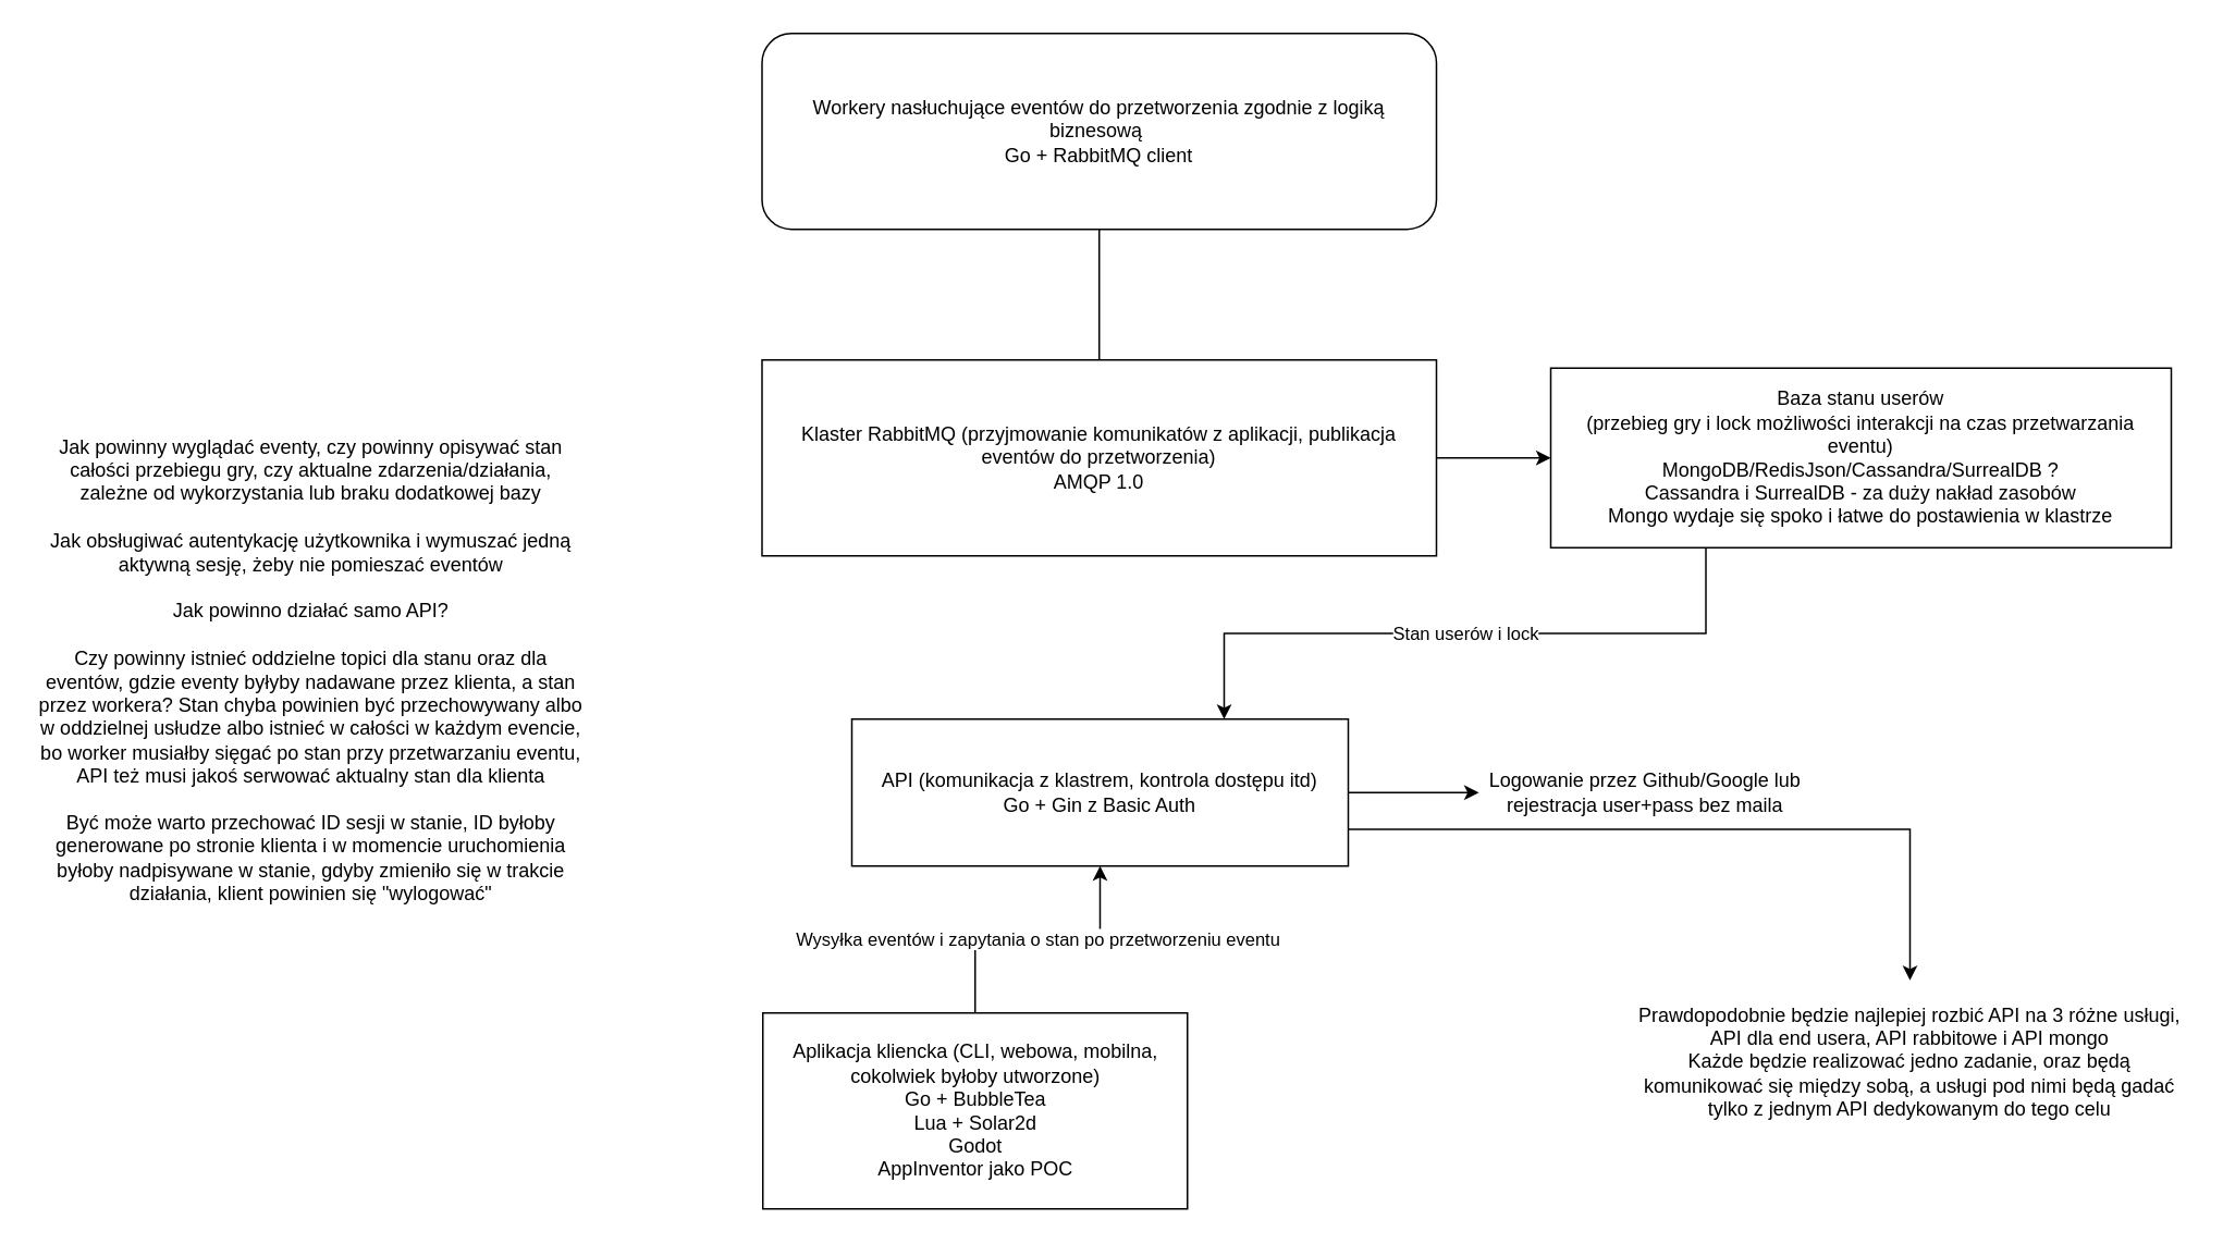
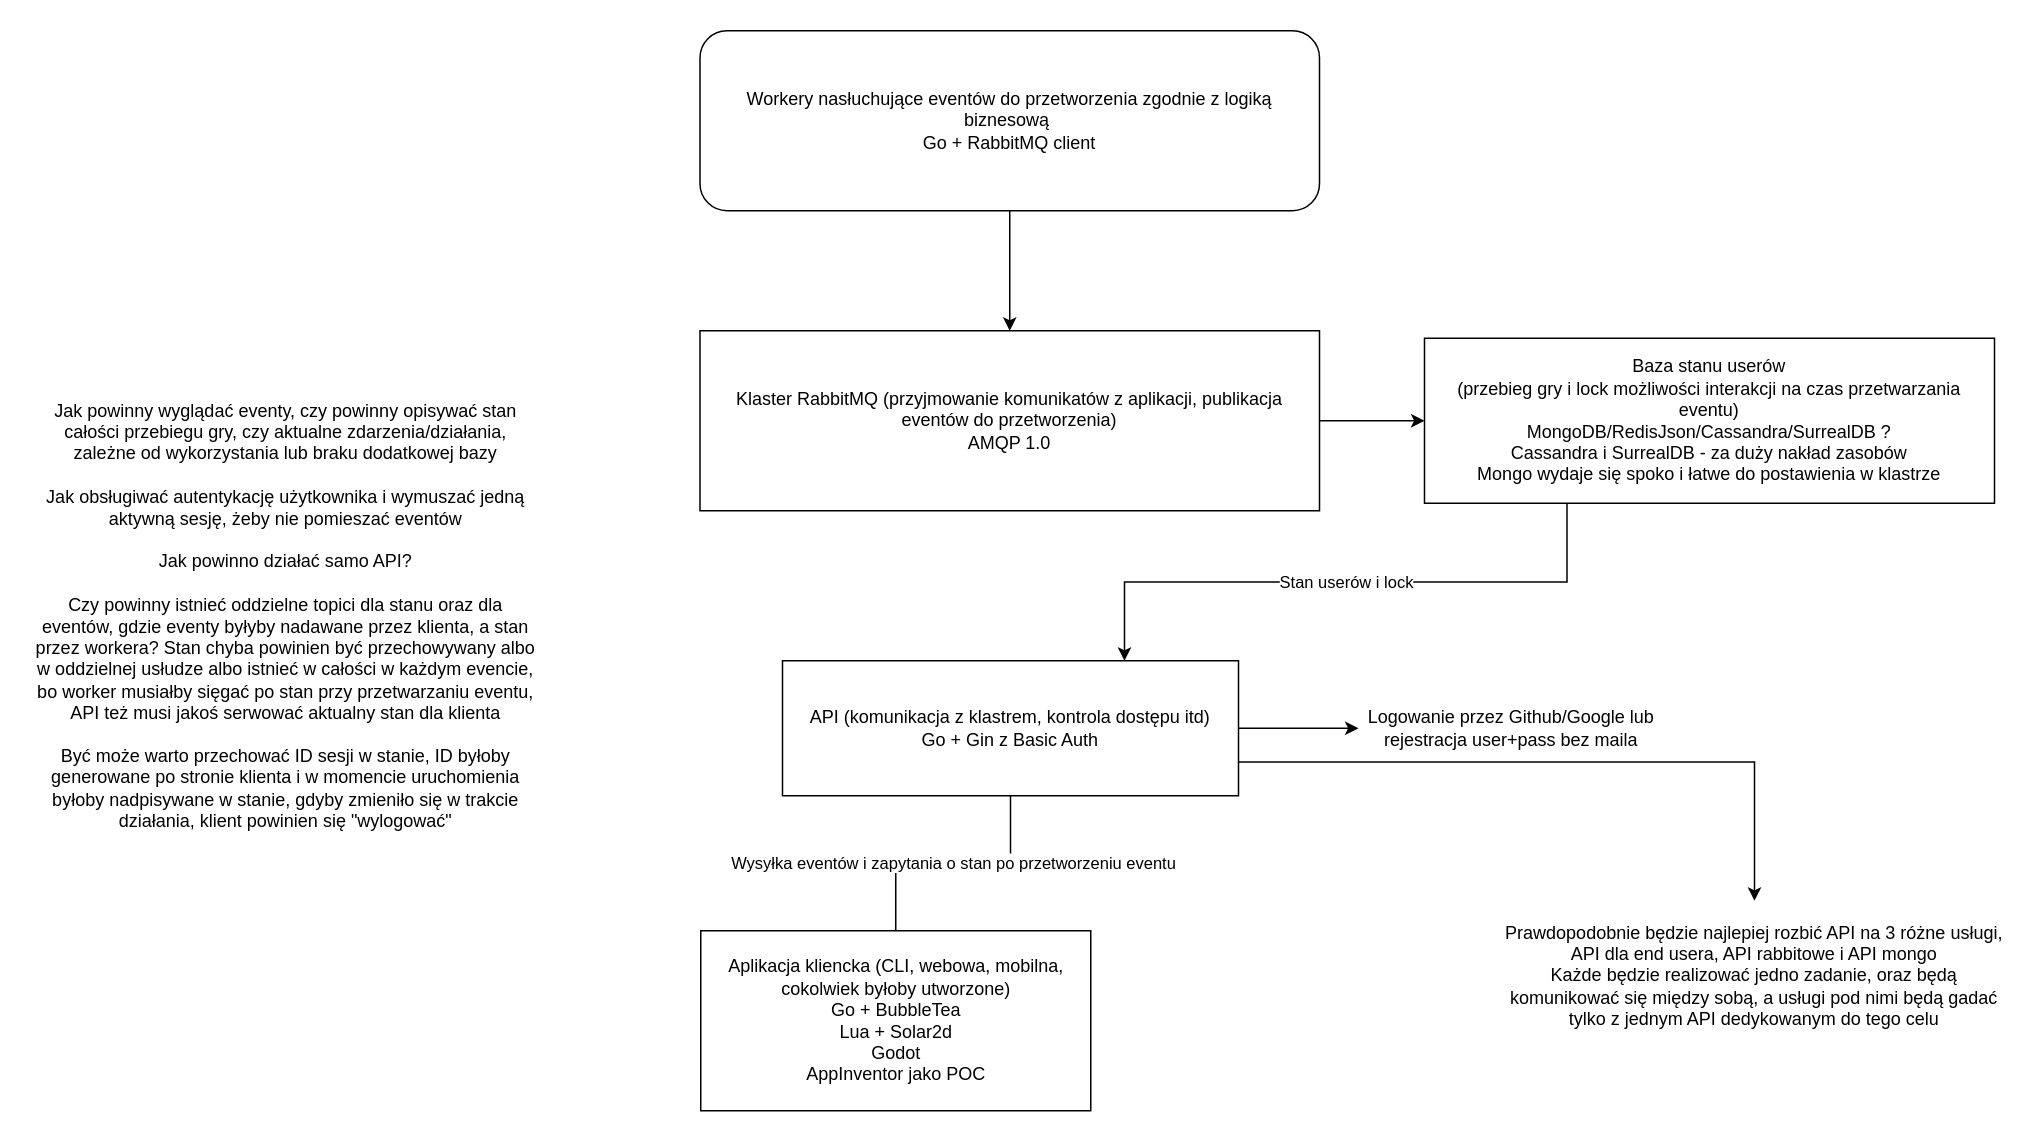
- <mxCell id="8" style="edgeStyle=orthogonalEdgeStyle;rounded=0;orthogonalLoop=1;jettySize=auto;html=1;exitX=0.5;exitY=1;exitDx=0;exitDy=0;entryX=0.5;entryY=0;entryDx=0;entryDy=0;endArrow=none;" parent="1" source="9" target="7" edge="1"><mxGeometry relative="1" as="geometry" /></mxCell>
+ <mxCell id="8" style="edgeStyle=orthogonalEdgeStyle;rounded=0;orthogonalLoop=1;jettySize=auto;html=1;exitX=0.5;exitY=1;exitDx=0;exitDy=0;entryX=0.5;entryY=0;entryDx=0;entryDy=0;" parent="1" source="9" target="7" edge="1"><mxGeometry relative="1" as="geometry" /></mxCell>
- <mxCell id="2" value="Wysyłka eventów i zapytania o stan po przetworzeniu eventu" style="edgeStyle=orthogonalEdgeStyle;rounded=0;orthogonalLoop=1;jettySize=auto;html=1;exitX=0.5;exitY=0;exitDx=0;exitDy=0;entryX=0.5;entryY=1;entryDx=0;entryDy=0;" parent="1" source="3" target="5" edge="1"><mxGeometry relative="1" as="geometry" /></mxCell>
+ <mxCell id="2" value="Wysyłka eventów i zapytania o stan po przetworzeniu eventu" style="edgeStyle=orthogonalEdgeStyle;rounded=0;orthogonalLoop=1;jettySize=auto;html=1;exitX=0.5;exitY=0;exitDx=0;exitDy=0;entryX=0.5;entryY=1;entryDx=0;entryDy=0;endArrow=none;" parent="1" source="3" target="5" edge="1"><mxGeometry relative="1" as="geometry" /></mxCell>
